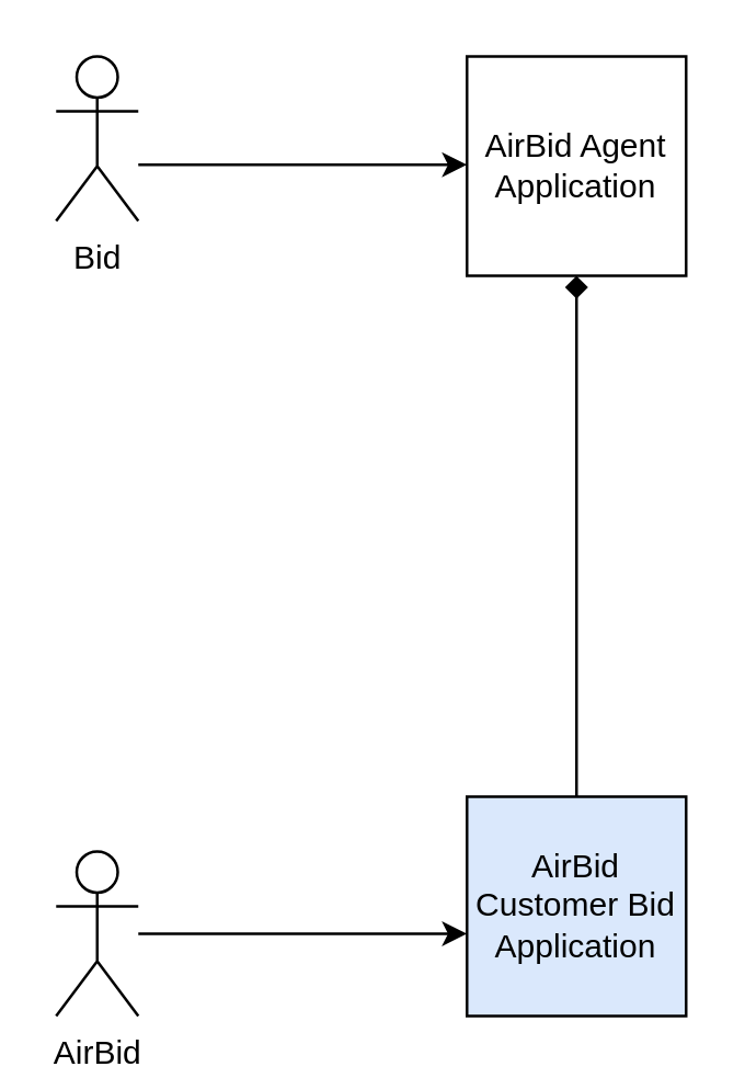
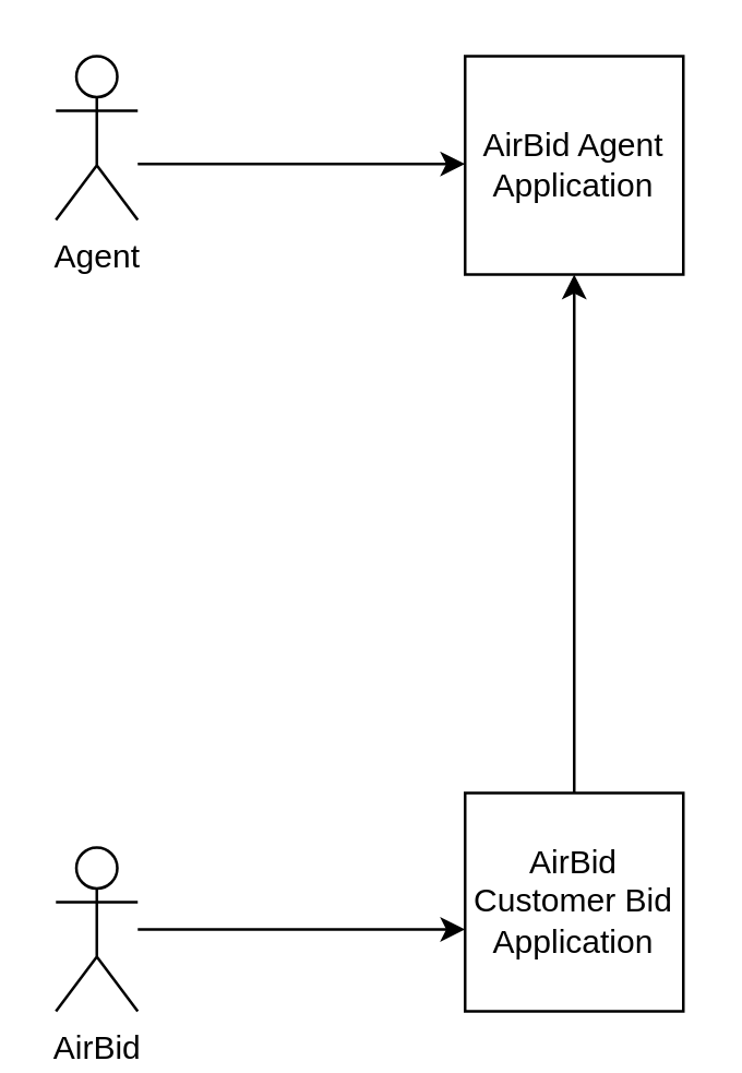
- <mxCell id="3" value="Bid" style="shape=umlActor;verticalLabelPosition=bottom;verticalAlign=top;html=1;outlineConnect=0;" vertex="1" parent="1"><mxGeometry x="20" y="20" width="30" height="60" as="geometry" /></mxCell>
+ <mxCell id="3" value="Agent" style="shape=umlActor;verticalLabelPosition=bottom;verticalAlign=top;html=1;outlineConnect=0;" vertex="1" parent="1"><mxGeometry x="20" y="20" width="30" height="60" as="geometry" /></mxCell>
- <mxCell id="4" style="edgeStyle=orthogonalEdgeStyle;rounded=0;orthogonalLoop=1;jettySize=auto;html=1;entryX=0.5;entryY=1;entryDx=0;entryDy=0;endArrow=diamond;" edge="1" parent="1" source="5" target="2"><mxGeometry relative="1" as="geometry" /></mxCell>
+ <mxCell id="4" style="edgeStyle=orthogonalEdgeStyle;rounded=0;orthogonalLoop=1;jettySize=auto;html=1;entryX=0.5;entryY=1;entryDx=0;entryDy=0;" edge="1" parent="1" source="5" target="2"><mxGeometry relative="1" as="geometry" /></mxCell>
- <mxCell id="5" value="AirBid Customer Bid Application" style="whiteSpace=wrap;html=1;aspect=fixed;fillColor=#dae8fc;" vertex="1" parent="1"><mxGeometry x="170" y="290" width="80" height="80" as="geometry" /></mxCell>
+ <mxCell id="5" value="AirBid Customer Bid Application" style="whiteSpace=wrap;html=1;aspect=fixed;" vertex="1" parent="1"><mxGeometry x="170" y="290" width="80" height="80" as="geometry" /></mxCell>
